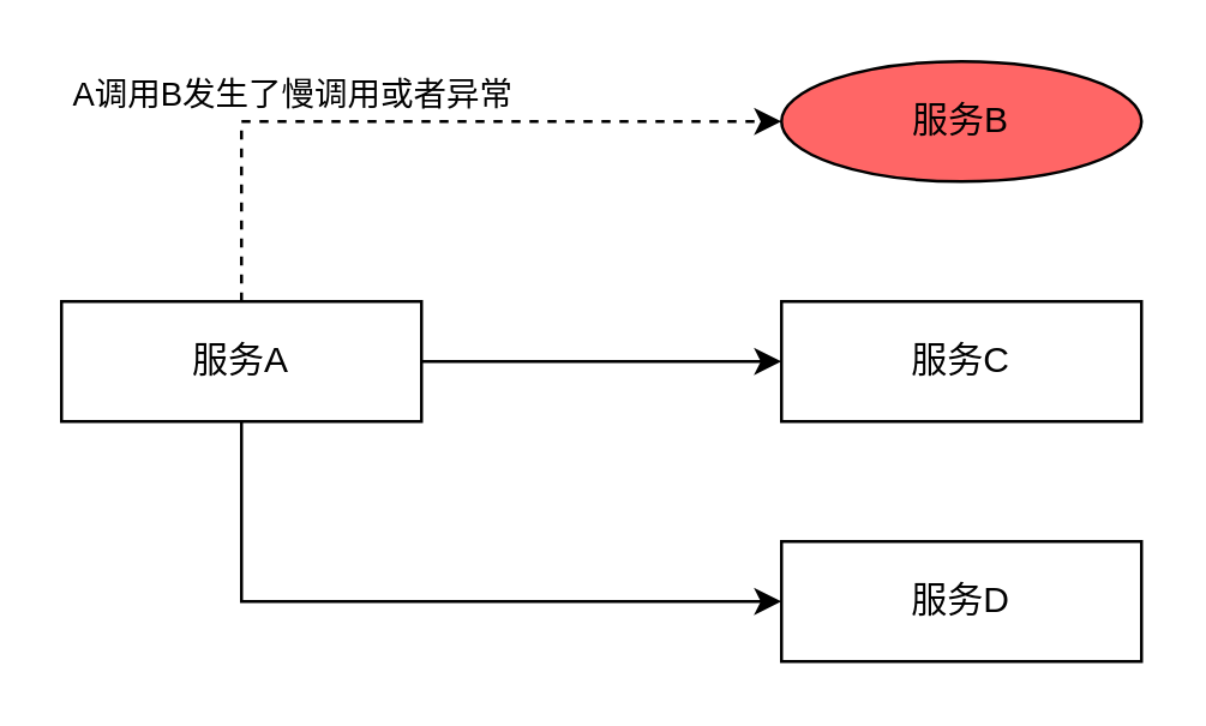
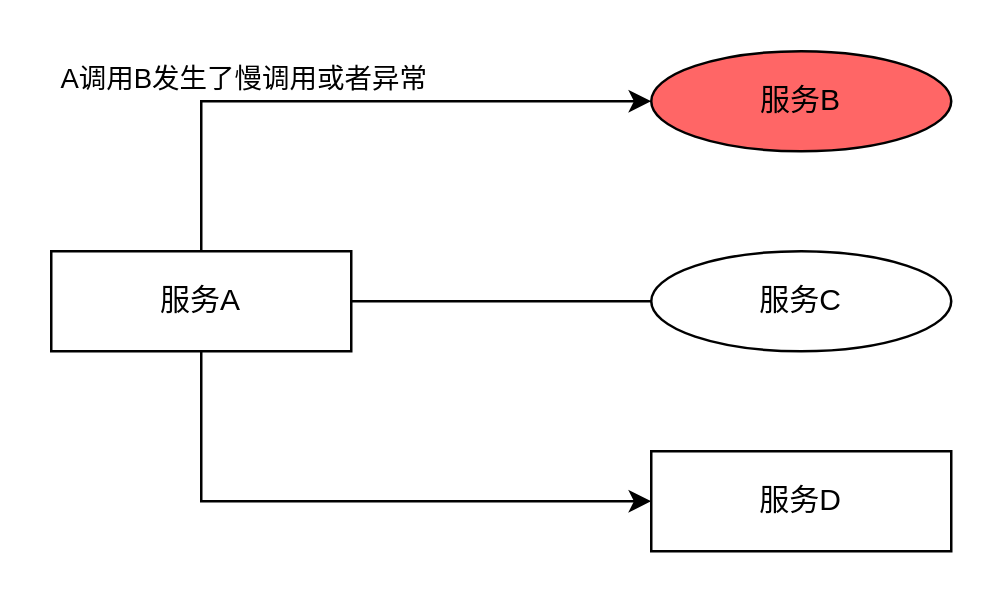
- <mxCell id="5" style="edgeStyle=orthogonalEdgeStyle;rounded=0;orthogonalLoop=1;jettySize=auto;html=1;exitX=0.5;exitY=0;exitDx=0;exitDy=0;entryX=0;entryY=0.5;entryDx=0;entryDy=0;dashed=1;" edge="1" parent="1" source="9" target="2"><mxGeometry relative="1" as="geometry" /></mxCell>
+ <mxCell id="5" style="edgeStyle=orthogonalEdgeStyle;rounded=0;orthogonalLoop=1;jettySize=auto;html=1;exitX=0.5;exitY=0;exitDx=0;exitDy=0;entryX=0;entryY=0.5;entryDx=0;entryDy=0;" edge="1" parent="1" source="9" target="2"><mxGeometry relative="1" as="geometry" /></mxCell>
- <mxCell id="7" style="edgeStyle=orthogonalEdgeStyle;rounded=0;orthogonalLoop=1;jettySize=auto;html=1;exitX=1;exitY=0.5;exitDx=0;exitDy=0;entryX=0;entryY=0.5;entryDx=0;entryDy=0;" edge="1" parent="1" source="9" target="3"><mxGeometry relative="1" as="geometry" /></mxCell>
+ <mxCell id="7" style="edgeStyle=orthogonalEdgeStyle;rounded=0;orthogonalLoop=1;jettySize=auto;html=1;exitX=1;exitY=0.5;exitDx=0;exitDy=0;entryX=0;entryY=0.5;entryDx=0;entryDy=0;endArrow=none;" edge="1" parent="1" source="9" target="3"><mxGeometry relative="1" as="geometry" /></mxCell>
- <mxCell id="3" value="服务C" style="rounded=0;whiteSpace=wrap;html=1;" vertex="1" parent="1"><mxGeometry x="260" y="100" width="120" height="40" as="geometry" /></mxCell>
+ <mxCell id="3" value="服务C" style="ellipse;whiteSpace=wrap;html=1;" vertex="1" parent="1"><mxGeometry x="260" y="100" width="120" height="40" as="geometry" /></mxCell>
